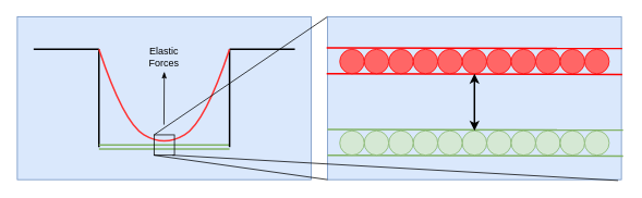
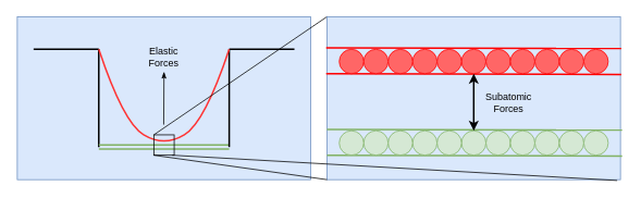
+ <mxCell id="42" value="Subatomic Forces" style="text;html=1;strokeColor=none;fillColor=none;align=center;verticalAlign=middle;whiteSpace=wrap;rounded=0;" vertex="1" parent="1"><mxGeometry x="593" y="116" width="60" height="20" as="geometry" /></mxCell>
